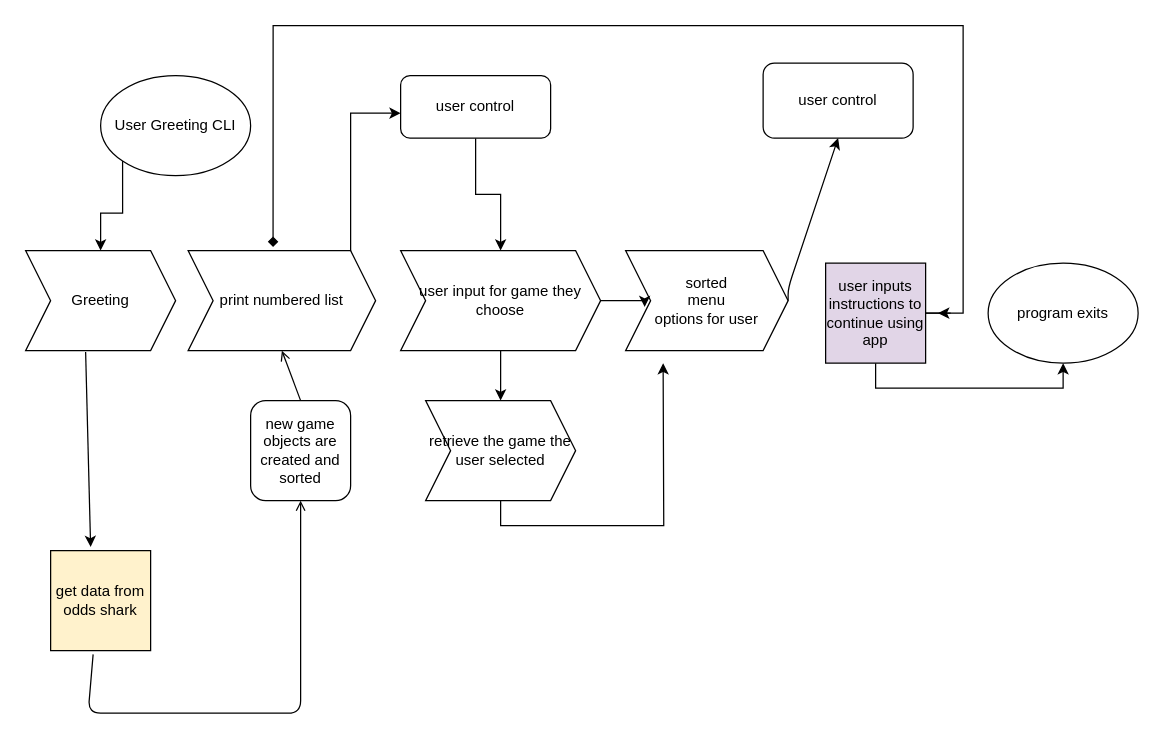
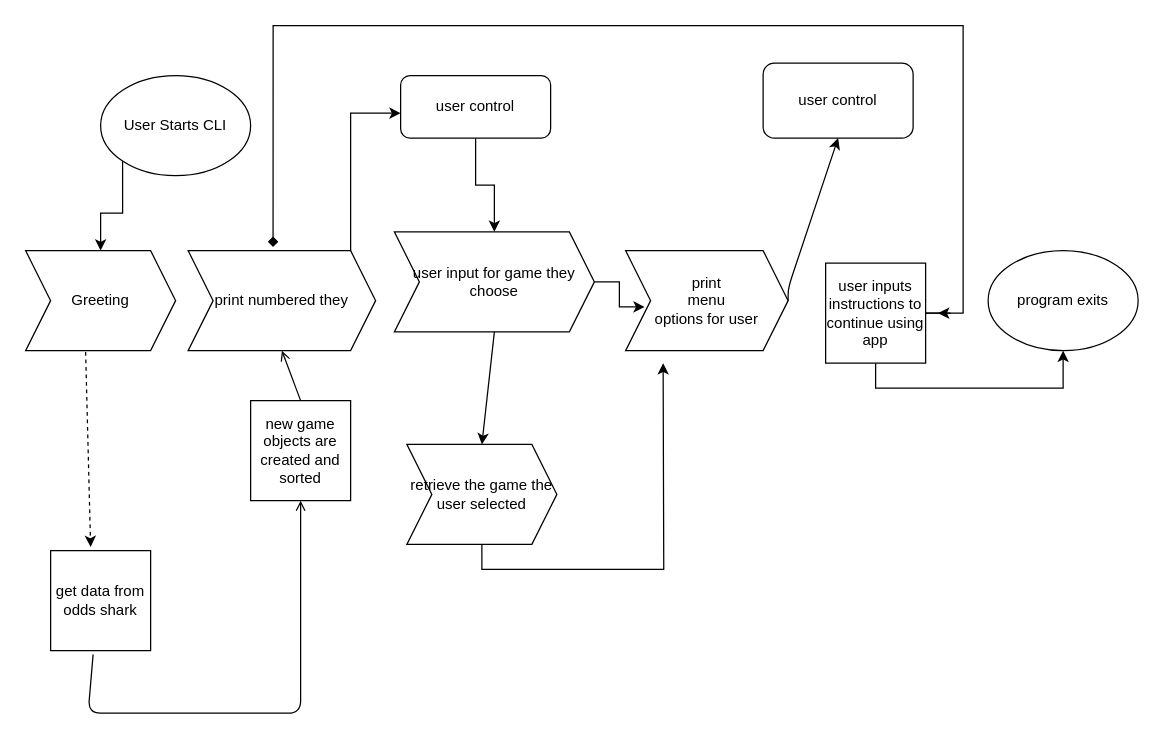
- <mxCell id="3" value="User Greeting CLI" style="ellipse;whiteSpace=wrap;html=1;" vertex="1" parent="1"><mxGeometry x="80" y="60" width="120" height="80" as="geometry" /></mxCell>
+ <mxCell id="3" value="User Starts CLI" style="ellipse;whiteSpace=wrap;html=1;" vertex="1" parent="1"><mxGeometry x="80" y="60" width="120" height="80" as="geometry" /></mxCell>
- <mxCell id="6" value="print numbered list" style="shape=step;perimeter=stepPerimeter;whiteSpace=wrap;html=1;fixedSize=1;" vertex="1" parent="1"><mxGeometry x="150" y="200" width="150" height="80" as="geometry" /></mxCell>
+ <mxCell id="6" value="print numbered they" style="shape=step;perimeter=stepPerimeter;whiteSpace=wrap;html=1;fixedSize=1;" vertex="1" parent="1"><mxGeometry x="150" y="200" width="150" height="80" as="geometry" /></mxCell>
- <mxCell id="9" value="user input for game they choose" style="shape=step;perimeter=stepPerimeter;whiteSpace=wrap;html=1;fixedSize=1;" vertex="1" parent="1"><mxGeometry x="320" y="200" width="160" height="80" as="geometry" /></mxCell>
+ <mxCell id="9" value="user input for game they choose" style="shape=step;perimeter=stepPerimeter;whiteSpace=wrap;html=1;fixedSize=1;" vertex="1" parent="1"><mxGeometry x="315" y="185" width="160" height="80" as="geometry" /></mxCell>
- <mxCell id="7" value="sorted &lt;br&gt;menu &lt;br&gt;options for user" style="shape=step;perimeter=stepPerimeter;whiteSpace=wrap;html=1;fixedSize=1;" vertex="1" parent="1"><mxGeometry x="500" y="200" width="130" height="80" as="geometry" /></mxCell>
+ <mxCell id="7" value="print &lt;br&gt;menu &lt;br&gt;options for user" style="shape=step;perimeter=stepPerimeter;whiteSpace=wrap;html=1;fixedSize=1;" vertex="1" parent="1"><mxGeometry x="500" y="200" width="130" height="80" as="geometry" /></mxCell>
- <mxCell id="16" value="user inputs instructions to continue using app" style="whiteSpace=wrap;html=1;aspect=fixed;fillColor=#e1d5e7;" vertex="1" parent="1"><mxGeometry x="660" y="210" width="80" height="80" as="geometry" /></mxCell>
+ <mxCell id="16" value="user inputs instructions to continue using app" style="whiteSpace=wrap;html=1;aspect=fixed;" vertex="1" parent="1"><mxGeometry x="660" y="210" width="80" height="80" as="geometry" /></mxCell>
- <mxCell id="18" value="program exits" style="ellipse;whiteSpace=wrap;html=1;" vertex="1" parent="1"><mxGeometry x="790" y="210" width="120" height="80" as="geometry" /></mxCell>
+ <mxCell id="18" value="program exits" style="ellipse;whiteSpace=wrap;html=1;" vertex="1" parent="1"><mxGeometry x="790" y="200" width="120" height="80" as="geometry" /></mxCell>
- <mxCell id="19" value="" style="endArrow=classic;html=1;entryX=0.4;entryY=-0.037;entryDx=0;entryDy=0;entryPerimeter=0;exitX=0.4;exitY=1.013;exitDx=0;exitDy=0;exitPerimeter=0;" edge="1" parent="1" source="4" target="17"><mxGeometry width="50" height="50" relative="1" as="geometry"><mxPoint x="60" y="330" as="sourcePoint" /><mxPoint x="110" y="280" as="targetPoint" /></mxGeometry></mxCell>
+ <mxCell id="19" value="" style="endArrow=classic;html=1;entryX=0.4;entryY=-0.037;entryDx=0;entryDy=0;entryPerimeter=0;exitX=0.4;exitY=1.013;exitDx=0;exitDy=0;exitPerimeter=0;dashed=1;" edge="1" parent="1" source="4" target="17"><mxGeometry width="50" height="50" relative="1" as="geometry"><mxPoint x="60" y="330" as="sourcePoint" /><mxPoint x="110" y="280" as="targetPoint" /></mxGeometry></mxCell>
- <mxCell id="12" value="new game objects are created and sorted" style="whiteSpace=wrap;html=1;aspect=fixed;rounded=1;" vertex="1" parent="1"><mxGeometry x="200" y="320" width="80" height="80" as="geometry" /></mxCell>
+ <mxCell id="12" value="new game objects are created and sorted" style="whiteSpace=wrap;html=1;aspect=fixed;" vertex="1" parent="1"><mxGeometry x="200" y="320" width="80" height="80" as="geometry" /></mxCell>
- <mxCell id="11" value="retrieve the game the user selected" style="shape=step;perimeter=stepPerimeter;whiteSpace=wrap;html=1;fixedSize=1;" vertex="1" parent="1"><mxGeometry x="340" y="320" width="120" height="80" as="geometry" /></mxCell>
+ <mxCell id="11" value="retrieve the game the user selected" style="shape=step;perimeter=stepPerimeter;whiteSpace=wrap;html=1;fixedSize=1;" vertex="1" parent="1"><mxGeometry x="325" y="355" width="120" height="80" as="geometry" /></mxCell>
- <mxCell id="17" value="get data from odds shark" style="whiteSpace=wrap;html=1;aspect=fixed;fillColor=#fff2cc;" vertex="1" parent="1"><mxGeometry x="40" y="440" width="80" height="80" as="geometry" /></mxCell>
+ <mxCell id="17" value="get data from odds shark" style="whiteSpace=wrap;html=1;aspect=fixed;" vertex="1" parent="1"><mxGeometry x="40" y="440" width="80" height="80" as="geometry" /></mxCell>
